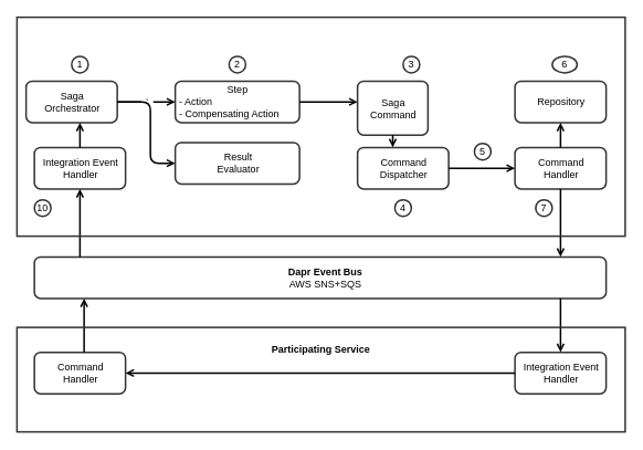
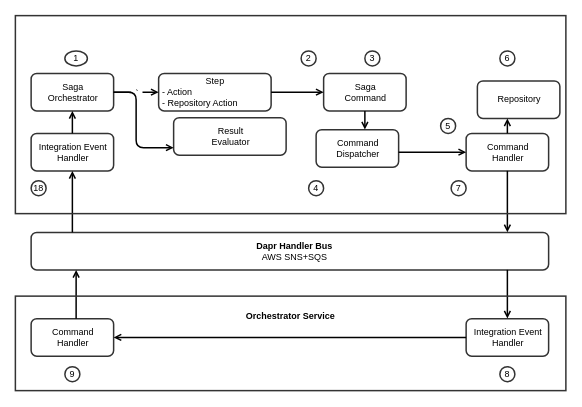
- <mxCell id="27" value="&lt;div style='width: 16.111px;height:auto;word-break: break-word;'&gt;&lt;div align=&quot;center&quot;&gt;&lt;span style=&quot;font-size:12px;text-decoration:none;font-family:Arial; line-height: 0;&quot;&gt;&lt;span style=&quot;text-decoration:none; line-height: normal;&quot;&gt;1&lt;/span&gt;&lt;/span&gt;&lt;/div&gt;&lt;/div&gt;" style="shape=ellipse;perimeter=ellipsePerimeter;shadow=0;strokeWidth=2;fillColor=#FFFFFF;strokeColor=#333333;opacity=100.0;html=1;nl2Br=0;verticalAlign=middle;align=center;spacingLeft=0.444;spacingRight=0;whiteSpace=wrap;gliffyId=47;" vertex="1" parent="1"><mxGeometry x="86" y="67" width="20" height="20" as="geometry" /></mxCell>
+ <mxCell id="27" value="&lt;div style='width: 16.111px;height:auto;word-break: break-word;'&gt;&lt;div align=&quot;center&quot;&gt;&lt;span style=&quot;font-size:12px;text-decoration:none;font-family:Arial; line-height: 0;&quot;&gt;&lt;span style=&quot;text-decoration:none; line-height: normal;&quot;&gt;1&lt;/span&gt;&lt;/span&gt;&lt;/div&gt;&lt;/div&gt;" style="shape=ellipse;perimeter=ellipsePerimeter;shadow=0;strokeWidth=2;fillColor=#FFFFFF;strokeColor=#333333;opacity=100.0;html=1;nl2Br=0;verticalAlign=middle;align=center;spacingLeft=0.444;spacingRight=0;whiteSpace=wrap;gliffyId=47;" vertex="1" parent="1"><mxGeometry x="86" y="67" width="30" height="20" as="geometry" /></mxCell>
- <mxCell id="28" value="&lt;div style='width: 16.111px;height:auto;word-break: break-word;'&gt;&lt;div align=&quot;center&quot;&gt;&lt;span style=&quot;font-size:12px;text-decoration:none;font-family:Arial; line-height: 0;&quot;&gt;&lt;span style=&quot;text-decoration:none; line-height: normal;&quot;&gt;2&lt;/span&gt;&lt;/span&gt;&lt;/div&gt;&lt;/div&gt;" style="shape=ellipse;perimeter=ellipsePerimeter;shadow=0;strokeWidth=2;fillColor=#FFFFFF;strokeColor=#333333;opacity=100.0;html=1;nl2Br=0;verticalAlign=middle;align=center;spacingLeft=0.444;spacingRight=0;whiteSpace=wrap;gliffyId=49;" vertex="1" parent="1"><mxGeometry x="276" y="67" width="20" height="20" as="geometry" /></mxCell>
+ <mxCell id="28" value="&lt;div style='width: 16.111px;height:auto;word-break: break-word;'&gt;&lt;div align=&quot;center&quot;&gt;&lt;span style=&quot;font-size:12px;text-decoration:none;font-family:Arial; line-height: 0;&quot;&gt;&lt;span style=&quot;text-decoration:none; line-height: normal;&quot;&gt;2&lt;/span&gt;&lt;/span&gt;&lt;/div&gt;&lt;/div&gt;" style="shape=ellipse;perimeter=ellipsePerimeter;shadow=0;strokeWidth=2;fillColor=#FFFFFF;strokeColor=#333333;opacity=100.0;html=1;nl2Br=0;verticalAlign=middle;align=center;spacingLeft=0.444;spacingRight=0;whiteSpace=wrap;gliffyId=49;" vertex="1" parent="1"><mxGeometry x="401" y="67" width="20" height="20" as="geometry" /></mxCell>
- <mxCell id="32" value="&lt;div style='width: 16.111px;height:auto;word-break: break-word;'&gt;&lt;div align=&quot;center&quot;&gt;&lt;span style=&quot;font-size:12px;text-decoration:none;font-family:Arial; line-height: 0;&quot;&gt;&lt;span style=&quot;text-decoration:none; line-height: normal;&quot;&gt;6&lt;/span&gt;&lt;/span&gt;&lt;/div&gt;&lt;/div&gt;" style="shape=ellipse;perimeter=ellipsePerimeter;shadow=0;strokeWidth=2;fillColor=#FFFFFF;strokeColor=#333333;opacity=100.0;html=1;nl2Br=0;verticalAlign=middle;align=center;spacingLeft=0.444;spacingRight=0;whiteSpace=wrap;gliffyId=57;" vertex="1" parent="1"><mxGeometry x="666" y="67" width="30" height="20" as="geometry" /></mxCell>
+ <mxCell id="32" value="&lt;div style='width: 16.111px;height:auto;word-break: break-word;'&gt;&lt;div align=&quot;center&quot;&gt;&lt;span style=&quot;font-size:12px;text-decoration:none;font-family:Arial; line-height: 0;&quot;&gt;&lt;span style=&quot;text-decoration:none; line-height: normal;&quot;&gt;6&lt;/span&gt;&lt;/span&gt;&lt;/div&gt;&lt;/div&gt;" style="shape=ellipse;perimeter=ellipsePerimeter;shadow=0;strokeWidth=2;fillColor=#FFFFFF;strokeColor=#333333;opacity=100.0;html=1;nl2Br=0;verticalAlign=middle;align=center;spacingLeft=0.444;spacingRight=0;whiteSpace=wrap;gliffyId=57;" vertex="1" parent="1"><mxGeometry x="666" y="67" width="20" height="20" as="geometry" /></mxCell>
- <mxCell id="3" value="&lt;div style='width: 102.6px;height:auto;word-break: break-word;'&gt;&lt;div align=&quot;center&quot;&gt;&lt;span style=&quot;font-size:12px;text-decoration:none;font-family:Arial; line-height: 0;&quot;&gt;&lt;span style=&quot;text-decoration:none; line-height: normal;&quot;&gt;Saga&lt;/span&gt;&lt;/span&gt;&lt;/div&gt;&lt;div align=&quot;center&quot;&gt;&lt;span style=&quot;font-size:12px;text-decoration:none;font-family:Arial; line-height: 0;&quot;&gt;&lt;span style=&quot;text-decoration:none; line-height: normal;&quot;&gt;Orchestrator&lt;/span&gt;&lt;/span&gt;&lt;/div&gt;&lt;/div&gt;" style="shape=rect;rounded=1;arcSize=15;absoluteArcSize=1;shadow=0;strokeWidth=2;fillColor=#FFFFFF;strokeColor=#333333;opacity=100.0;html=1;nl2Br=0;verticalAlign=middle;align=center;spacingLeft=2.2;spacingRight=0;whiteSpace=wrap;gliffyId=2;" vertex="1" parent="1"><mxGeometry x="31" y="97" width="110" height="50" as="geometry" /></mxCell>
+ <mxCell id="3" value="&lt;div style='width: 102.6px;height:auto;word-break: break-word;'&gt;&lt;div align=&quot;center&quot;&gt;&lt;span style=&quot;font-size:12px;text-decoration:none;font-family:Arial; line-height: 0;&quot;&gt;&lt;span style=&quot;text-decoration:none; line-height: normal;&quot;&gt;Saga&lt;/span&gt;&lt;/span&gt;&lt;/div&gt;&lt;div align=&quot;center&quot;&gt;&lt;span style=&quot;font-size:12px;text-decoration:none;font-family:Arial; line-height: 0;&quot;&gt;&lt;span style=&quot;text-decoration:none; line-height: normal;&quot;&gt;Orchestrator&lt;/span&gt;&lt;/span&gt;&lt;/div&gt;&lt;/div&gt;" style="shape=rect;rounded=1;arcSize=15;absoluteArcSize=1;shadow=0;strokeWidth=2;fillColor=#FFFFFF;strokeColor=#333333;opacity=100.0;html=1;nl2Br=0;verticalAlign=middle;align=center;spacingLeft=2.2;spacingRight=0;whiteSpace=wrap;gliffyId=2;" vertex="1" parent="1"><mxGeometry x="41" y="97" width="110" height="50" as="geometry" /></mxCell>
- <mxCell id="4" value="&lt;div style='width: 141.0px;height:auto;word-break: break-word;'&gt;&lt;div align=&quot;center&quot;&gt;&lt;span style=&quot;font-size:12px;text-decoration:none;font-family:Arial; line-height: 0;&quot;&gt;&lt;span style=&quot;text-decoration:none; line-height: normal;&quot;&gt;Step&lt;/span&gt;&lt;/span&gt;&lt;/div&gt;&lt;div align=&quot;left&quot;&gt;&lt;span style=&quot;font-size:12px;text-decoration:none;font-family:Arial; line-height: 0;&quot;&gt;&lt;span style=&quot;text-decoration:none; line-height: normal;&quot;&gt;- Action&lt;/span&gt;&lt;/span&gt;&lt;/div&gt;&lt;div align=&quot;left&quot;&gt;&lt;span style=&quot;font-size:12px;text-decoration:none;font-family:Arial; line-height: 0;&quot;&gt;&lt;span style=&quot;text-decoration:none; line-height: normal;&quot;&gt;- Compensating Action&lt;/span&gt;&lt;/span&gt;&lt;/div&gt;&lt;/div&gt;" style="shape=rect;rounded=1;arcSize=15;absoluteArcSize=1;shadow=0;strokeWidth=2;fillColor=#FFFFFF;strokeColor=#333333;opacity=100.0;html=1;nl2Br=0;verticalAlign=middle;align=left;spacingLeft=3.0;spacingRight=0;whiteSpace=wrap;gliffyId=4;" vertex="1" parent="1"><mxGeometry x="211" y="97" width="150" height="50" as="geometry" /></mxCell>
+ <mxCell id="4" value="&lt;div style='width: 141.0px;height:auto;word-break: break-word;'&gt;&lt;div align=&quot;center&quot;&gt;&lt;span style=&quot;font-size:12px;text-decoration:none;font-family:Arial; line-height: 0;&quot;&gt;&lt;span style=&quot;text-decoration:none; line-height: normal;&quot;&gt;Step&lt;/span&gt;&lt;/span&gt;&lt;/div&gt;&lt;div align=&quot;left&quot;&gt;&lt;span style=&quot;font-size:12px;text-decoration:none;font-family:Arial; line-height: 0;&quot;&gt;&lt;span style=&quot;text-decoration:none; line-height: normal;&quot;&gt;- Action&lt;/span&gt;&lt;/span&gt;&lt;/div&gt;&lt;div align=&quot;left&quot;&gt;&lt;span style=&quot;font-size:12px;text-decoration:none;font-family:Arial; line-height: 0;&quot;&gt;&lt;span style=&quot;text-decoration:none; line-height: normal;&quot;&gt;- Repository Action&lt;/span&gt;&lt;/span&gt;&lt;/div&gt;&lt;/div&gt;" style="shape=rect;rounded=1;arcSize=15;absoluteArcSize=1;shadow=0;strokeWidth=2;fillColor=#FFFFFF;strokeColor=#333333;opacity=100.0;html=1;nl2Br=0;verticalAlign=middle;align=left;spacingLeft=3.0;spacingRight=0;whiteSpace=wrap;gliffyId=4;" vertex="1" parent="1"><mxGeometry x="211" y="97" width="150" height="50" as="geometry" /></mxCell>
- <mxCell id="8" value="&lt;div style='width: 102.6px;height:auto;word-break: break-word;'&gt;&lt;div align=&quot;center&quot;&gt;&lt;span style=&quot;font-size:12px;font-family:Arial; line-height: normal;&quot;&gt;Repository&lt;span style=&quot;text-decoration:none; line-height: normal;&quot;&gt;&lt;br /&gt;&lt;/span&gt;&lt;/span&gt;&lt;/div&gt;&lt;/div&gt;" style="shape=rect;rounded=1;arcSize=15;absoluteArcSize=1;shadow=0;strokeWidth=2;fillColor=#FFFFFF;strokeColor=#333333;opacity=100.0;html=1;nl2Br=0;verticalAlign=middle;align=center;spacingLeft=2.2;spacingRight=0;whiteSpace=wrap;gliffyId=12;" vertex="1" parent="1"><mxGeometry x="621" y="97" width="110" height="50" as="geometry" /></mxCell>
+ <mxCell id="8" value="&lt;div style='width: 102.6px;height:auto;word-break: break-word;'&gt;&lt;div align=&quot;center&quot;&gt;&lt;span style=&quot;font-size:12px;font-family:Arial; line-height: normal;&quot;&gt;Repository&lt;span style=&quot;text-decoration:none; line-height: normal;&quot;&gt;&lt;br /&gt;&lt;/span&gt;&lt;/span&gt;&lt;/div&gt;&lt;/div&gt;" style="shape=rect;rounded=1;arcSize=15;absoluteArcSize=1;shadow=0;strokeWidth=2;fillColor=#FFFFFF;strokeColor=#333333;opacity=100.0;html=1;nl2Br=0;verticalAlign=middle;align=center;spacingLeft=2.2;spacingRight=0;whiteSpace=wrap;gliffyId=12;" vertex="1" parent="1"><mxGeometry x="636" y="107" width="110" height="50" as="geometry" /></mxCell>
- <mxCell id="6" value="&lt;div style='width: 102.6px;height:auto;word-break: break-word;'&gt;&lt;div align=&quot;center&quot;&gt;&lt;span style=&quot;font-size:12px;text-decoration:none;font-family:Arial; line-height: 0;&quot;&gt;&lt;span style=&quot;text-decoration:none; line-height: normal;&quot;&gt;Saga&lt;/span&gt;&lt;/span&gt;&lt;/div&gt;&lt;div align=&quot;center&quot;&gt;&lt;span style=&quot;font-size:12px;text-decoration:none;font-family:Arial; line-height: 0;&quot;&gt;&lt;span style=&quot;text-decoration:none; line-height: normal;&quot;&gt;Command&lt;/span&gt;&lt;/span&gt;&lt;/div&gt;&lt;/div&gt;" style="shape=rect;rounded=1;arcSize=15;absoluteArcSize=1;shadow=0;strokeWidth=2;fillColor=#FFFFFF;strokeColor=#333333;opacity=100.0;html=1;nl2Br=0;verticalAlign=middle;align=center;spacingLeft=2.2;spacingRight=0;whiteSpace=wrap;gliffyId=8;" vertex="1" parent="1"><mxGeometry x="431" y="97" width="85" height="65" as="geometry" /></mxCell>
+ <mxCell id="6" value="&lt;div style='width: 102.6px;height:auto;word-break: break-word;'&gt;&lt;div align=&quot;center&quot;&gt;&lt;span style=&quot;font-size:12px;text-decoration:none;font-family:Arial; line-height: 0;&quot;&gt;&lt;span style=&quot;text-decoration:none; line-height: normal;&quot;&gt;Saga&lt;/span&gt;&lt;/span&gt;&lt;/div&gt;&lt;div align=&quot;center&quot;&gt;&lt;span style=&quot;font-size:12px;text-decoration:none;font-family:Arial; line-height: 0;&quot;&gt;&lt;span style=&quot;text-decoration:none; line-height: normal;&quot;&gt;Command&lt;/span&gt;&lt;/span&gt;&lt;/div&gt;&lt;/div&gt;" style="shape=rect;rounded=1;arcSize=15;absoluteArcSize=1;shadow=0;strokeWidth=2;fillColor=#FFFFFF;strokeColor=#333333;opacity=100.0;html=1;nl2Br=0;verticalAlign=middle;align=center;spacingLeft=2.2;spacingRight=0;whiteSpace=wrap;gliffyId=8;" vertex="1" parent="1"><mxGeometry x="431" y="97" width="110" height="50" as="geometry" /></mxCell>
- <mxCell id="31" value="&lt;div style='width: 16.111px;height:auto;word-break: break-word;'&gt;&lt;div align=&quot;center&quot;&gt;&lt;span style=&quot;font-size:12px;text-decoration:none;font-family:Arial; line-height: 0;&quot;&gt;&lt;span style=&quot;text-decoration:none; line-height: normal;&quot;&gt;5&lt;/span&gt;&lt;/span&gt;&lt;/div&gt;&lt;/div&gt;" style="shape=ellipse;perimeter=ellipsePerimeter;shadow=0;strokeWidth=2;fillColor=#FFFFFF;strokeColor=#333333;opacity=100.0;html=1;nl2Br=0;verticalAlign=middle;align=center;spacingLeft=0.444;spacingRight=0;whiteSpace=wrap;gliffyId=55;" vertex="1" parent="1"><mxGeometry x="572" y="172" width="20" height="20" as="geometry" /></mxCell>
+ <mxCell id="31" value="&lt;div style='width: 16.111px;height:auto;word-break: break-word;'&gt;&lt;div align=&quot;center&quot;&gt;&lt;span style=&quot;font-size:12px;text-decoration:none;font-family:Arial; line-height: 0;&quot;&gt;&lt;span style=&quot;text-decoration:none; line-height: normal;&quot;&gt;5&lt;/span&gt;&lt;/span&gt;&lt;/div&gt;&lt;/div&gt;" style="shape=ellipse;perimeter=ellipsePerimeter;shadow=0;strokeWidth=2;fillColor=#FFFFFF;strokeColor=#333333;opacity=100.0;html=1;nl2Br=0;verticalAlign=middle;align=center;spacingLeft=0.444;spacingRight=0;whiteSpace=wrap;gliffyId=55;" vertex="1" parent="1"><mxGeometry x="587" y="157" width="20" height="20" as="geometry" /></mxCell>
- <mxCell id="5" value="&lt;div style='width: 141.0px;height:auto;word-break: break-word;'&gt;&lt;div align=&quot;center&quot;&gt;&lt;span style=&quot;font-size:12px;text-decoration:none;font-family:Arial; line-height: 0;&quot;&gt;&lt;span style=&quot;text-decoration:none; line-height: normal;&quot;&gt;Result&lt;/span&gt;&lt;/span&gt;&lt;/div&gt;&lt;div align=&quot;center&quot;&gt;&lt;span style=&quot;font-size:12px;text-decoration:none;font-family:Arial; line-height: 0;&quot;&gt;&lt;span style=&quot;text-decoration:none; line-height: normal;&quot;&gt;Evaluator&lt;/span&gt;&lt;/span&gt;&lt;/div&gt;&lt;/div&gt;" style="shape=rect;rounded=1;arcSize=15;absoluteArcSize=1;shadow=0;strokeWidth=2;fillColor=#FFFFFF;strokeColor=#333333;opacity=100.0;html=1;nl2Br=0;verticalAlign=middle;align=center;spacingLeft=3.0;spacingRight=0;whiteSpace=wrap;gliffyId=6;" vertex="1" parent="1"><mxGeometry x="211" y="171" width="150" height="50" as="geometry" /></mxCell>
+ <mxCell id="5" value="&lt;div style='width: 141.0px;height:auto;word-break: break-word;'&gt;&lt;div align=&quot;center&quot;&gt;&lt;span style=&quot;font-size:12px;text-decoration:none;font-family:Arial; line-height: 0;&quot;&gt;&lt;span style=&quot;text-decoration:none; line-height: normal;&quot;&gt;Result&lt;/span&gt;&lt;/span&gt;&lt;/div&gt;&lt;div align=&quot;center&quot;&gt;&lt;span style=&quot;font-size:12px;text-decoration:none;font-family:Arial; line-height: 0;&quot;&gt;&lt;span style=&quot;text-decoration:none; line-height: normal;&quot;&gt;Evaluator&lt;/span&gt;&lt;/span&gt;&lt;/div&gt;&lt;/div&gt;" style="shape=rect;rounded=1;arcSize=15;absoluteArcSize=1;shadow=0;strokeWidth=2;fillColor=#FFFFFF;strokeColor=#333333;opacity=100.0;html=1;nl2Br=0;verticalAlign=middle;align=center;spacingLeft=3.0;spacingRight=0;whiteSpace=wrap;gliffyId=6;" vertex="1" parent="1"><mxGeometry x="231" y="156" width="150" height="50" as="geometry" /></mxCell>
- <mxCell id="7" value="&lt;div style='width: 102.6px;height:auto;word-break: break-word;'&gt;&lt;div align=&quot;center&quot;&gt;&lt;span style=&quot;font-size:12px;text-decoration:none;font-family:Arial; line-height: 0;&quot;&gt;&lt;span style=&quot;text-decoration:none; line-height: normal;&quot;&gt;Command&lt;/span&gt;&lt;/span&gt;&lt;/div&gt;&lt;div align=&quot;center&quot;&gt;&lt;span style=&quot;font-size:12px;text-decoration:none;font-family:Arial; line-height: 0;&quot;&gt;&lt;span style=&quot;text-decoration:none; line-height: normal;&quot;&gt;Dispatcher&lt;/span&gt;&lt;/span&gt;&lt;/div&gt;&lt;/div&gt;" style="shape=rect;rounded=1;arcSize=15;absoluteArcSize=1;shadow=0;strokeWidth=2;fillColor=#FFFFFF;strokeColor=#333333;opacity=100.0;html=1;nl2Br=0;verticalAlign=middle;align=center;spacingLeft=2.2;spacingRight=0;whiteSpace=wrap;gliffyId=10;" vertex="1" parent="1"><mxGeometry x="431" y="177" width="110" height="50" as="geometry" /></mxCell>
+ <mxCell id="7" value="&lt;div style='width: 102.6px;height:auto;word-break: break-word;'&gt;&lt;div align=&quot;center&quot;&gt;&lt;span style=&quot;font-size:12px;text-decoration:none;font-family:Arial; line-height: 0;&quot;&gt;&lt;span style=&quot;text-decoration:none; line-height: normal;&quot;&gt;Command&lt;/span&gt;&lt;/span&gt;&lt;/div&gt;&lt;div align=&quot;center&quot;&gt;&lt;span style=&quot;font-size:12px;text-decoration:none;font-family:Arial; line-height: 0;&quot;&gt;&lt;span style=&quot;text-decoration:none; line-height: normal;&quot;&gt;Dispatcher&lt;/span&gt;&lt;/span&gt;&lt;/div&gt;&lt;/div&gt;" style="shape=rect;rounded=1;arcSize=15;absoluteArcSize=1;shadow=0;strokeWidth=2;fillColor=#FFFFFF;strokeColor=#333333;opacity=100.0;html=1;nl2Br=0;verticalAlign=middle;align=center;spacingLeft=2.2;spacingRight=0;whiteSpace=wrap;gliffyId=10;" vertex="1" parent="1"><mxGeometry x="421" y="172" width="110" height="50" as="geometry" /></mxCell>
- <mxCell id="36" value="&lt;div style='width: 16.111px;height:auto;word-break: break-word;'&gt;&lt;div align=&quot;center&quot;&gt;&lt;span style=&quot;font-size:12px;text-decoration:none;font-family:Arial; line-height: 0;&quot;&gt;&lt;span style=&quot;text-decoration:none; line-height: normal;&quot;&gt;10&lt;/span&gt;&lt;/span&gt;&lt;/div&gt;&lt;/div&gt;" style="shape=ellipse;perimeter=ellipsePerimeter;shadow=0;strokeWidth=2;fillColor=#FFFFFF;strokeColor=#333333;opacity=100.0;html=1;nl2Br=0;verticalAlign=middle;align=center;spacingLeft=0.444;spacingRight=0;whiteSpace=wrap;gliffyId=69;" vertex="1" parent="1"><mxGeometry x="41" y="240" width="20" height="20" as="geometry" /></mxCell>
+ <mxCell id="36" value="&lt;div style='width: 16.111px;height:auto;word-break: break-word;'&gt;&lt;div align=&quot;center&quot;&gt;&lt;span style=&quot;font-size:12px;text-decoration:none;font-family:Arial; line-height: 0;&quot;&gt;&lt;span style=&quot;text-decoration:none; line-height: normal;&quot;&gt;18&lt;/span&gt;&lt;/span&gt;&lt;/div&gt;&lt;/div&gt;" style="shape=ellipse;perimeter=ellipsePerimeter;shadow=0;strokeWidth=2;fillColor=#FFFFFF;strokeColor=#333333;opacity=100.0;html=1;nl2Br=0;verticalAlign=middle;align=center;spacingLeft=0.444;spacingRight=0;whiteSpace=wrap;gliffyId=69;" vertex="1" parent="1"><mxGeometry x="41" y="240" width="20" height="20" as="geometry" /></mxCell>
- <mxCell id="30" value="&lt;div style='width: 16.111px;height:auto;word-break: break-word;'&gt;&lt;div align=&quot;center&quot;&gt;&lt;span style=&quot;font-size:12px;text-decoration:none;font-family:Arial; line-height: 0;&quot;&gt;&lt;span style=&quot;text-decoration:none; line-height: normal;&quot;&gt;4&lt;/span&gt;&lt;/span&gt;&lt;/div&gt;&lt;/div&gt;" style="shape=ellipse;perimeter=ellipsePerimeter;shadow=0;strokeWidth=2;fillColor=#FFFFFF;strokeColor=#333333;opacity=100.0;html=1;nl2Br=0;verticalAlign=middle;align=center;spacingLeft=0.444;spacingRight=0;whiteSpace=wrap;gliffyId=53;" vertex="1" parent="1"><mxGeometry x="476" y="240" width="20" height="20" as="geometry" /></mxCell>
+ <mxCell id="30" value="&lt;div style='width: 16.111px;height:auto;word-break: break-word;'&gt;&lt;div align=&quot;center&quot;&gt;&lt;span style=&quot;font-size:12px;text-decoration:none;font-family:Arial; line-height: 0;&quot;&gt;&lt;span style=&quot;text-decoration:none; line-height: normal;&quot;&gt;4&lt;/span&gt;&lt;/span&gt;&lt;/div&gt;&lt;/div&gt;" style="shape=ellipse;perimeter=ellipsePerimeter;shadow=0;strokeWidth=2;fillColor=#FFFFFF;strokeColor=#333333;opacity=100.0;html=1;nl2Br=0;verticalAlign=middle;align=center;spacingLeft=0.444;spacingRight=0;whiteSpace=wrap;gliffyId=53;" vertex="1" parent="1"><mxGeometry x="411" y="240" width="20" height="20" as="geometry" /></mxCell>
- <mxCell id="33" value="&lt;div style='width: 16.111px;height:auto;word-break: break-word;'&gt;&lt;div align=&quot;center&quot;&gt;&lt;span style=&quot;font-size:12px;text-decoration:none;font-family:Arial; line-height: 0;&quot;&gt;&lt;span style=&quot;text-decoration:none; line-height: normal;&quot;&gt;7&lt;/span&gt;&lt;/span&gt;&lt;/div&gt;&lt;/div&gt;" style="shape=ellipse;perimeter=ellipsePerimeter;shadow=0;strokeWidth=2;fillColor=#FFFFFF;strokeColor=#333333;opacity=100.0;html=1;nl2Br=0;verticalAlign=middle;align=center;spacingLeft=0.444;spacingRight=0;whiteSpace=wrap;gliffyId=61;" vertex="1" parent="1"><mxGeometry x="646" y="240" width="20" height="20" as="geometry" /></mxCell>
+ <mxCell id="33" value="&lt;div style='width: 16.111px;height:auto;word-break: break-word;'&gt;&lt;div align=&quot;center&quot;&gt;&lt;span style=&quot;font-size:12px;text-decoration:none;font-family:Arial; line-height: 0;&quot;&gt;&lt;span style=&quot;text-decoration:none; line-height: normal;&quot;&gt;7&lt;/span&gt;&lt;/span&gt;&lt;/div&gt;&lt;/div&gt;" style="shape=ellipse;perimeter=ellipsePerimeter;shadow=0;strokeWidth=2;fillColor=#FFFFFF;strokeColor=#333333;opacity=100.0;html=1;nl2Br=0;verticalAlign=middle;align=center;spacingLeft=0.444;spacingRight=0;whiteSpace=wrap;gliffyId=61;" vertex="1" parent="1"><mxGeometry x="601" y="240" width="20" height="20" as="geometry" /></mxCell>
- <mxCell id="11" value="&lt;div style='width: 659.4px;height:auto;word-break: break-word;'&gt;&lt;div align=&quot;center&quot;&gt;&lt;span style=&quot;font-size:12px;font-family:Arial;font-weight:bold; line-height: normal;&quot;&gt;Dapr Event Bus&lt;/span&gt;&lt;/div&gt;&lt;div align=&quot;center&quot;&gt;&lt;span style=&quot;font-size:12px;font-family:Arial; line-height: normal;&quot;&gt;AWS SNS&amp;#43;SQS&lt;span style=&quot;text-decoration:none; line-height: normal;&quot;&gt;&lt;br /&gt;&lt;/span&gt;&lt;/span&gt;&lt;/div&gt;&lt;/div&gt;" style="shape=rect;rounded=1;arcSize=15;absoluteArcSize=1;shadow=0;strokeWidth=2;fillColor=#FFFFFF;strokeColor=#333333;opacity=100.0;html=1;nl2Br=0;verticalAlign=middle;align=center;spacingLeft=13.8;spacingRight=0;whiteSpace=wrap;gliffyId=18;" vertex="1" parent="1"><mxGeometry x="41" y="309" width="690" height="50" as="geometry" /></mxCell>
+ <mxCell id="11" value="&lt;div style='width: 659.4px;height:auto;word-break: break-word;'&gt;&lt;div align=&quot;center&quot;&gt;&lt;span style=&quot;font-size:12px;font-family:Arial;font-weight:bold; line-height: normal;&quot;&gt;Dapr Handler Bus&lt;/span&gt;&lt;/div&gt;&lt;div align=&quot;center&quot;&gt;&lt;span style=&quot;font-size:12px;font-family:Arial; line-height: normal;&quot;&gt;AWS SNS&amp;#43;SQS&lt;span style=&quot;text-decoration:none; line-height: normal;&quot;&gt;&lt;br /&gt;&lt;/span&gt;&lt;/span&gt;&lt;/div&gt;&lt;/div&gt;" style="shape=rect;rounded=1;arcSize=15;absoluteArcSize=1;shadow=0;strokeWidth=2;fillColor=#FFFFFF;strokeColor=#333333;opacity=100.0;html=1;nl2Br=0;verticalAlign=middle;align=center;spacingLeft=13.8;spacingRight=0;whiteSpace=wrap;gliffyId=18;" vertex="1" parent="1"><mxGeometry x="41" y="309" width="690" height="50" as="geometry" /></mxCell>
- <mxCell id="2" value="&lt;div style='width: 731.0px;height:auto;word-break: break-word;'&gt;&lt;div align=&quot;center&quot;&gt;&lt;span style=&quot;font-size:12px;font-family:Arial;font-weight:bold; line-height: 0;&quot;&gt;&lt;span style=&quot; line-height: normal;&quot;&gt;Participating Service&lt;/span&gt;&lt;/span&gt;&lt;/div&gt;&lt;/div&gt;" style="text;html=1;nl2Br=0;html=1;nl2Br=0;verticalAlign=middle;align=center;spacingLeft=0.0;spacingRight=0;whiteSpace=wrap;gliffyId=76;" vertex="1" parent="1"><mxGeometry x="20" y="414" width="734" height="14" as="geometry" /></mxCell>
+ <mxCell id="2" value="&lt;div style='width: 731.0px;height:auto;word-break: break-word;'&gt;&lt;div align=&quot;center&quot;&gt;&lt;span style=&quot;font-size:12px;font-family:Arial;font-weight:bold; line-height: 0;&quot;&gt;&lt;span style=&quot; line-height: normal;&quot;&gt;Orchestrator Service&lt;/span&gt;&lt;/span&gt;&lt;/div&gt;&lt;/div&gt;" style="text;html=1;nl2Br=0;html=1;nl2Br=0;verticalAlign=middle;align=center;spacingLeft=0.0;spacingRight=0;whiteSpace=wrap;gliffyId=76;" vertex="1" parent="1"><mxGeometry x="20" y="414" width="734" height="14" as="geometry" /></mxCell>
+ <mxCell id="35" value="&lt;div style='width: 16.111px;height:auto;word-break: break-word;'&gt;&lt;div align=&quot;center&quot;&gt;&lt;span style=&quot;font-size:12px;text-decoration:none;font-family:Arial; line-height: 0;&quot;&gt;&lt;span style=&quot;text-decoration:none; line-height: normal;&quot;&gt;9&lt;/span&gt;&lt;/span&gt;&lt;/div&gt;&lt;/div&gt;" style="shape=ellipse;perimeter=ellipsePerimeter;shadow=0;strokeWidth=2;fillColor=#FFFFFF;strokeColor=#333333;opacity=100.0;html=1;nl2Br=0;verticalAlign=middle;align=center;spacingLeft=0.444;spacingRight=0;whiteSpace=wrap;gliffyId=67;" vertex="1" parent="1"><mxGeometry x="86" y="488" width="20" height="20" as="geometry" /></mxCell>
+ <mxCell id="34" value="&lt;div style='width: 16.111px;height:auto;word-break: break-word;'&gt;&lt;div align=&quot;center&quot;&gt;&lt;span style=&quot;font-size:12px;text-decoration:none;font-family:Arial; line-height: 0;&quot;&gt;&lt;span style=&quot;text-decoration:none; line-height: normal;&quot;&gt;8&lt;/span&gt;&lt;/span&gt;&lt;/div&gt;&lt;/div&gt;" style="shape=ellipse;perimeter=ellipsePerimeter;shadow=0;strokeWidth=2;fillColor=#FFFFFF;strokeColor=#333333;opacity=100.0;html=1;nl2Br=0;verticalAlign=middle;align=center;spacingLeft=0.444;spacingRight=0;whiteSpace=wrap;gliffyId=63;" vertex="1" parent="1"><mxGeometry x="666" y="488" width="20" height="20" as="geometry" /></mxCell>
